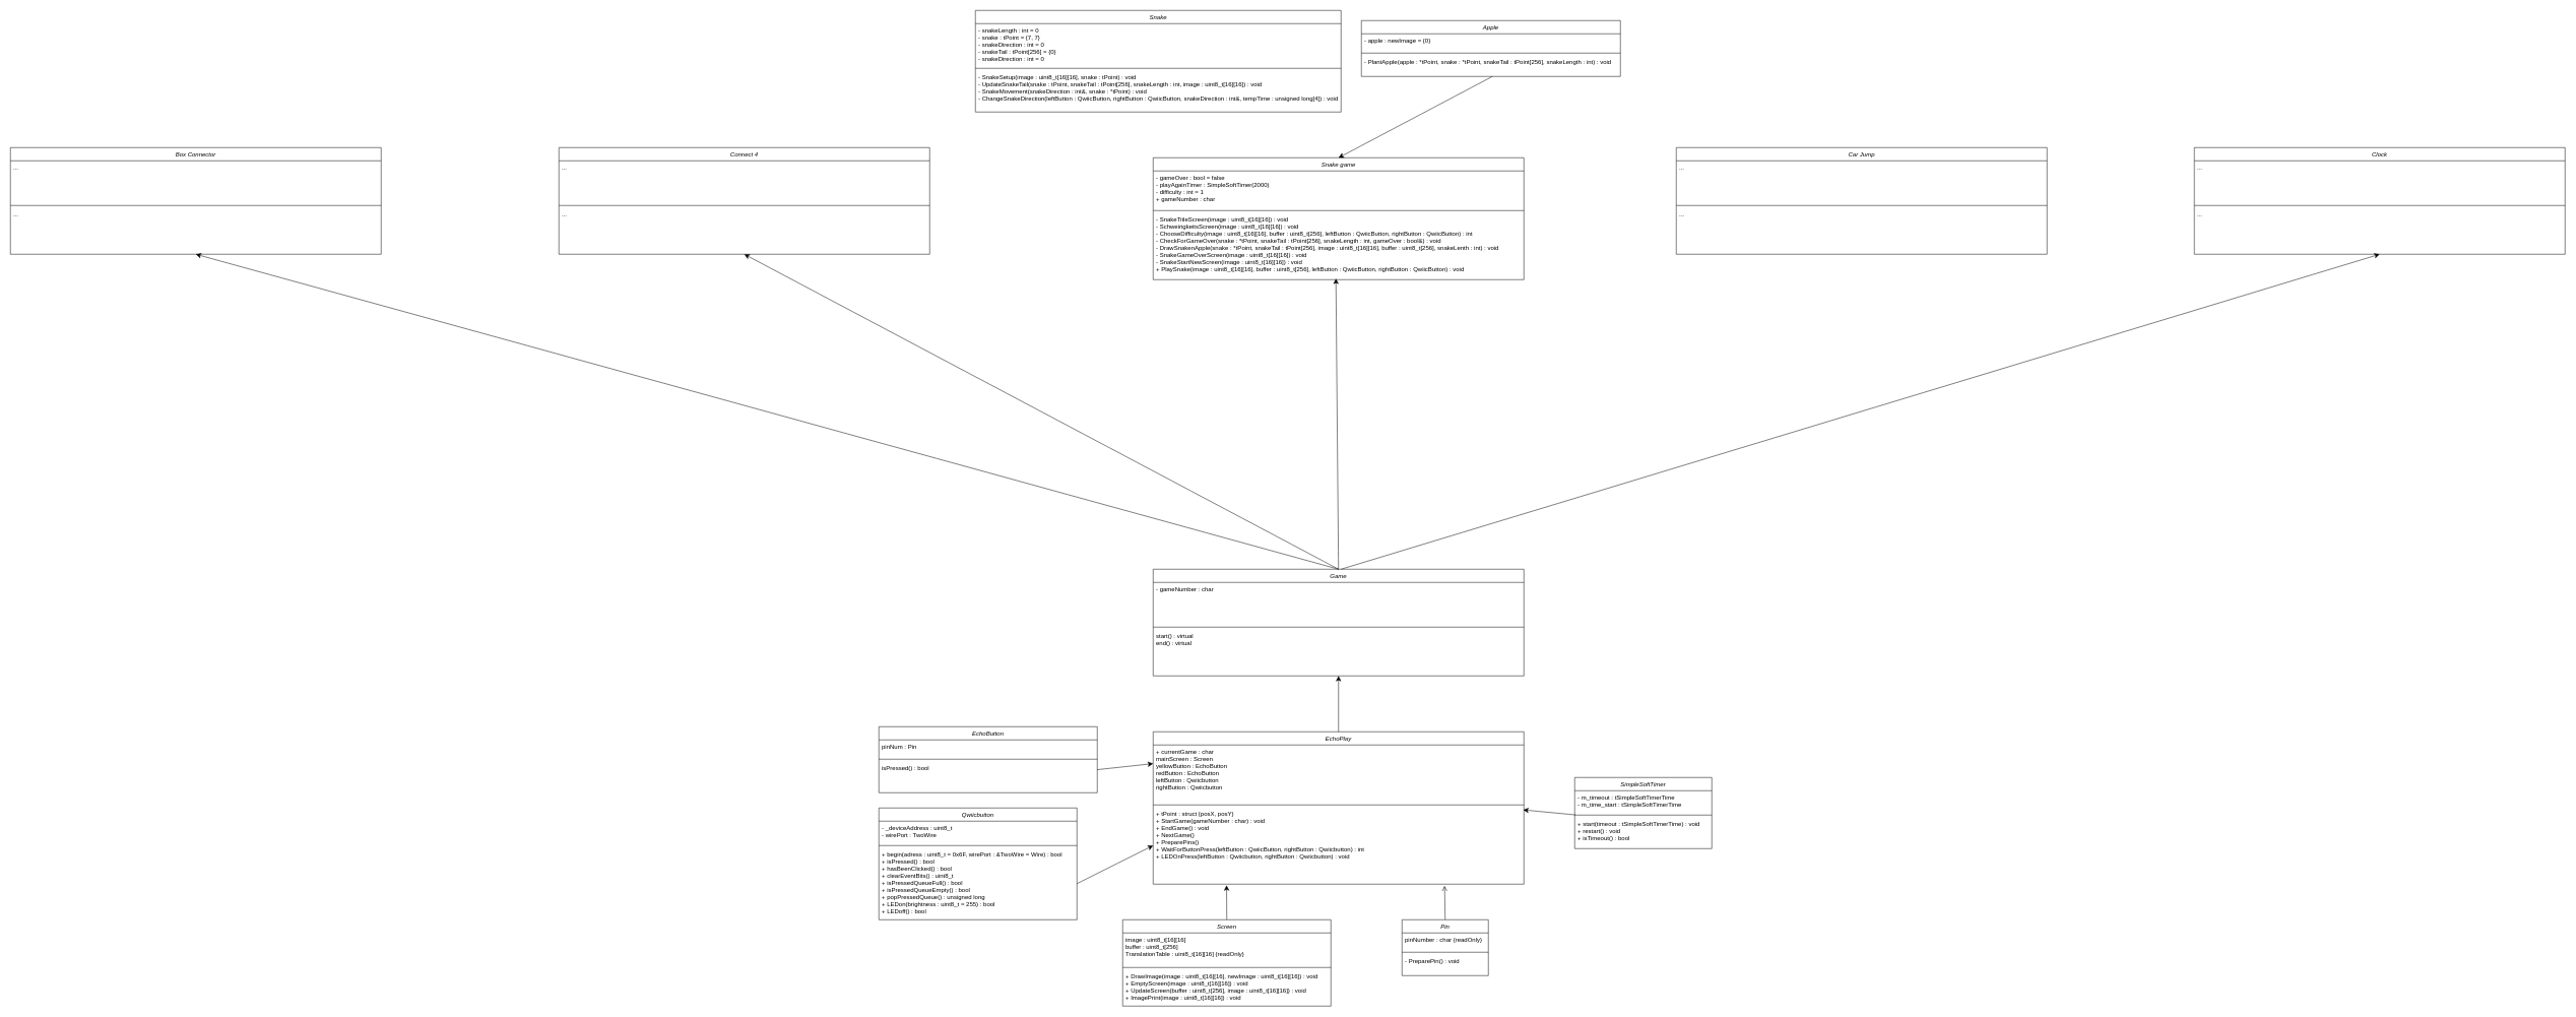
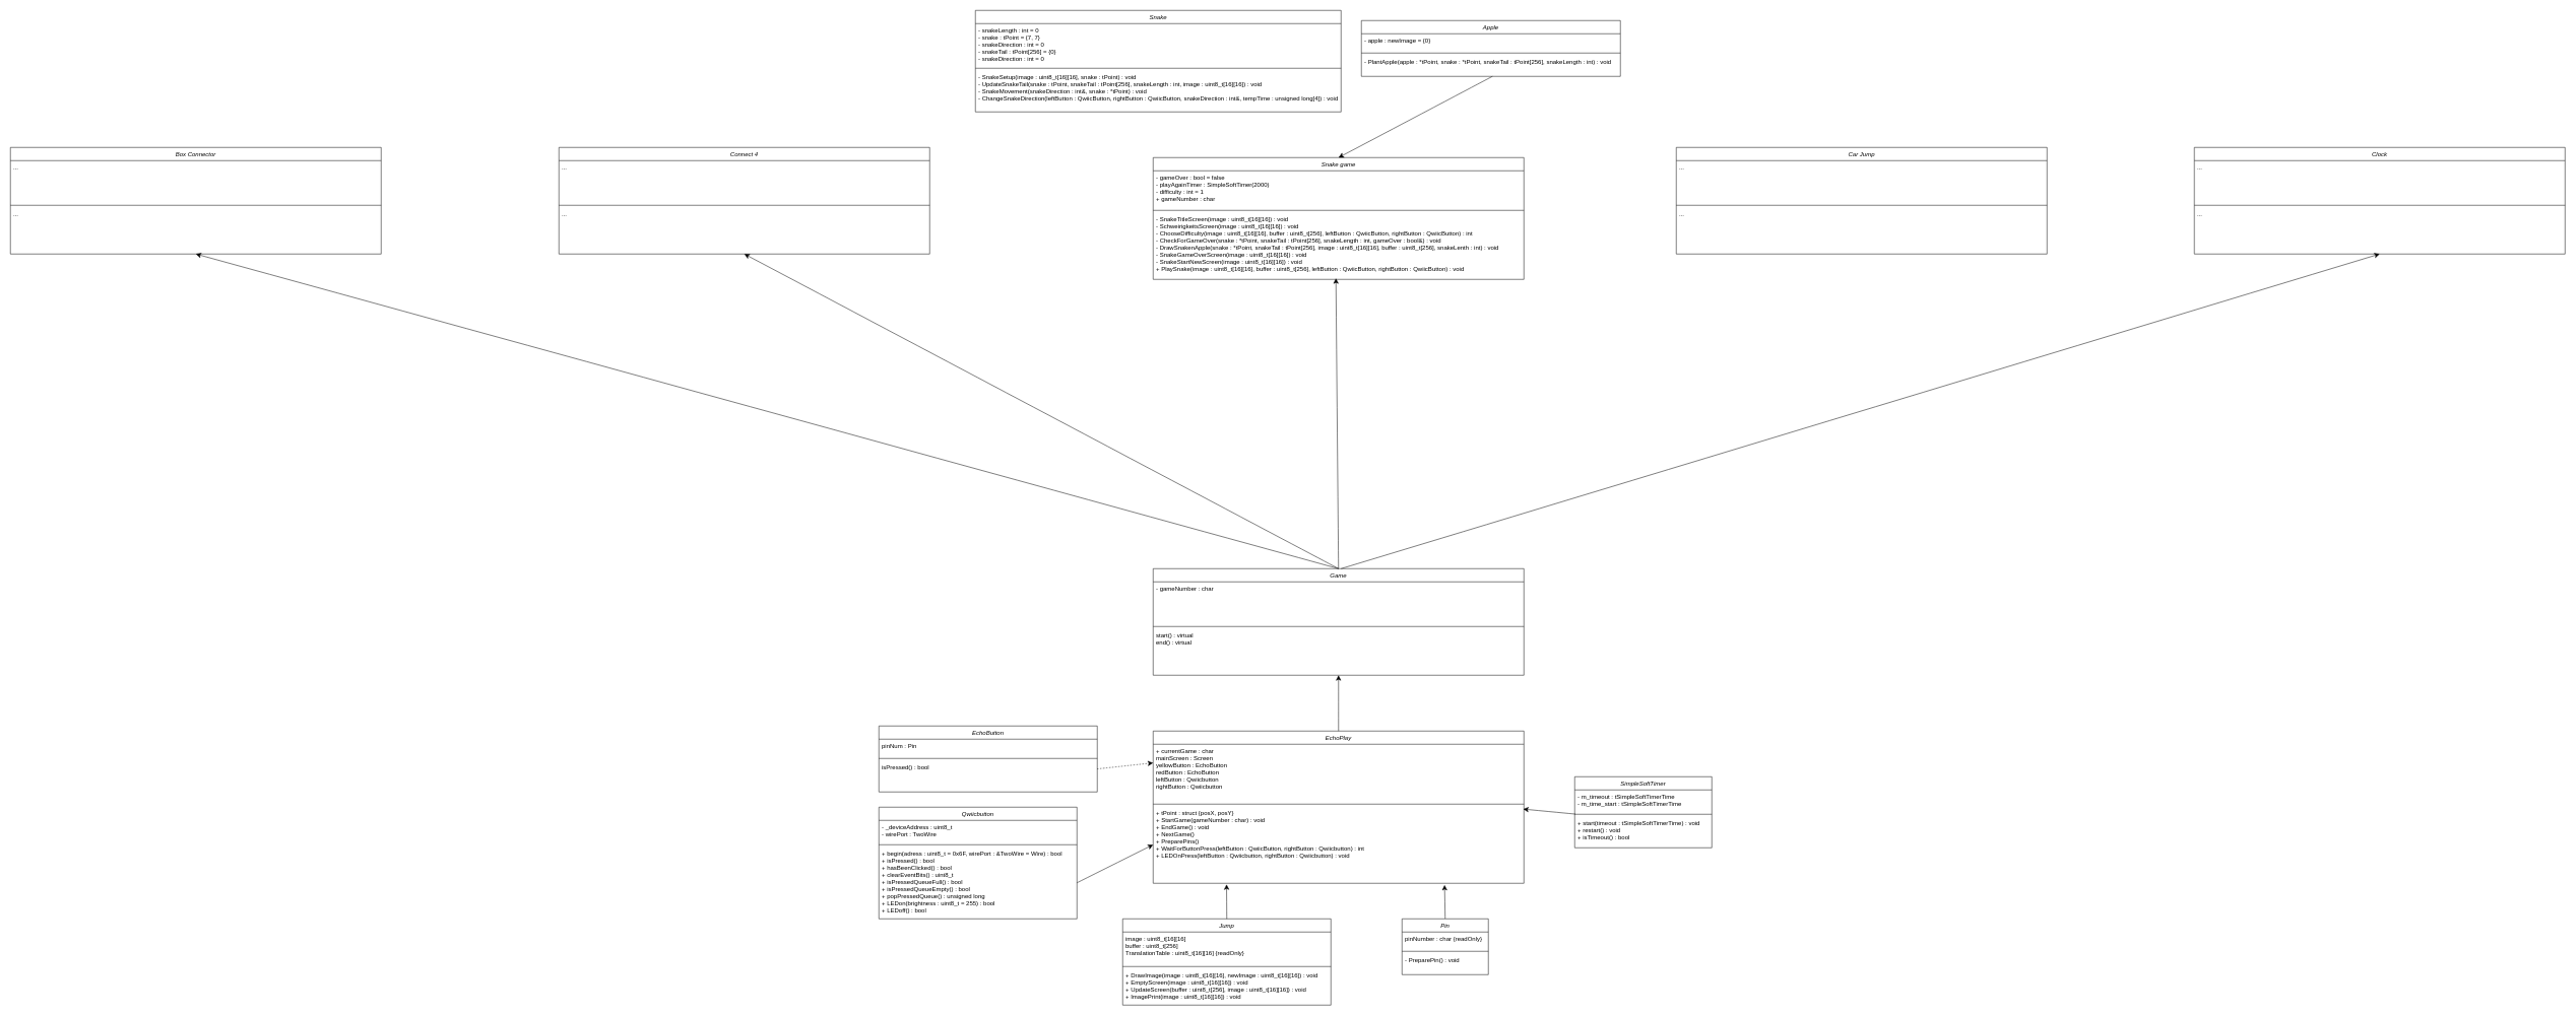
- <mxCell id="57" style="edgeStyle=none;curved=1;rounded=0;orthogonalLoop=1;jettySize=auto;html=1;exitX=0.999;exitY=0.269;exitDx=0;exitDy=0;entryX=0;entryY=0.322;entryDx=0;entryDy=0;entryPerimeter=0;fontSize=12;startSize=8;endSize=8;exitPerimeter=0;" parent="1" target="15" edge="1" source="56"><mxGeometry relative="1" as="geometry"><mxPoint x="2100" y="1539" as="sourcePoint" /></mxGeometry></mxCell>
+ <mxCell id="57" style="edgeStyle=none;curved=1;rounded=0;orthogonalLoop=1;jettySize=auto;html=1;exitX=0.999;exitY=0.269;exitDx=0;exitDy=0;entryX=0;entryY=0.322;entryDx=0;entryDy=0;entryPerimeter=0;fontSize=12;startSize=8;endSize=8;exitPerimeter=0;dashed=1;" parent="1" target="15" edge="1" source="56"><mxGeometry relative="1" as="geometry"><mxPoint x="2100" y="1539" as="sourcePoint" /></mxGeometry></mxCell>
- <mxCell id="18" value="" style="edgeStyle=none;curved=1;rounded=0;orthogonalLoop=1;jettySize=auto;html=1;fontSize=12;startSize=8;endSize=8;entryX=0.786;entryY=1.022;entryDx=0;entryDy=0;entryPerimeter=0;exitX=0.5;exitY=0;exitDx=0;exitDy=0;endArrow=open;" parent="1" source="20" target="17" edge="1"><mxGeometry relative="1" as="geometry"><mxPoint x="2990" y="1615.117" as="sourcePoint" /><mxPoint x="2995.73" y="1622.612" as="targetPoint" /></mxGeometry></mxCell>
+ <mxCell id="18" value="" style="edgeStyle=none;curved=1;rounded=0;orthogonalLoop=1;jettySize=auto;html=1;fontSize=12;startSize=8;endSize=8;entryX=0.786;entryY=1.022;entryDx=0;entryDy=0;entryPerimeter=0;exitX=0.5;exitY=0;exitDx=0;exitDy=0;" parent="1" source="20" target="17" edge="1"><mxGeometry relative="1" as="geometry"><mxPoint x="2990" y="1615.117" as="sourcePoint" /><mxPoint x="2995.73" y="1622.612" as="targetPoint" /></mxGeometry></mxCell>
- <mxCell id="49" value="Screen" style="swimlane;fontStyle=2;align=center;verticalAlign=top;childLayout=stackLayout;horizontal=1;startSize=26;horizontalStack=0;resizeParent=1;resizeLast=0;collapsible=1;marginBottom=0;rounded=0;shadow=0;strokeWidth=1;" parent="1" vertex="1"><mxGeometry x="2210" y="1810" width="410" height="170" as="geometry"><mxRectangle x="230" y="140" width="160" height="26" as="alternateBounds" /></mxGeometry></mxCell>
+ <mxCell id="49" value="Jump" style="swimlane;fontStyle=2;align=center;verticalAlign=top;childLayout=stackLayout;horizontal=1;startSize=26;horizontalStack=0;resizeParent=1;resizeLast=0;collapsible=1;marginBottom=0;rounded=0;shadow=0;strokeWidth=1;" parent="1" vertex="1"><mxGeometry x="2210" y="1810" width="410" height="170" as="geometry"><mxRectangle x="230" y="140" width="160" height="26" as="alternateBounds" /></mxGeometry></mxCell>
